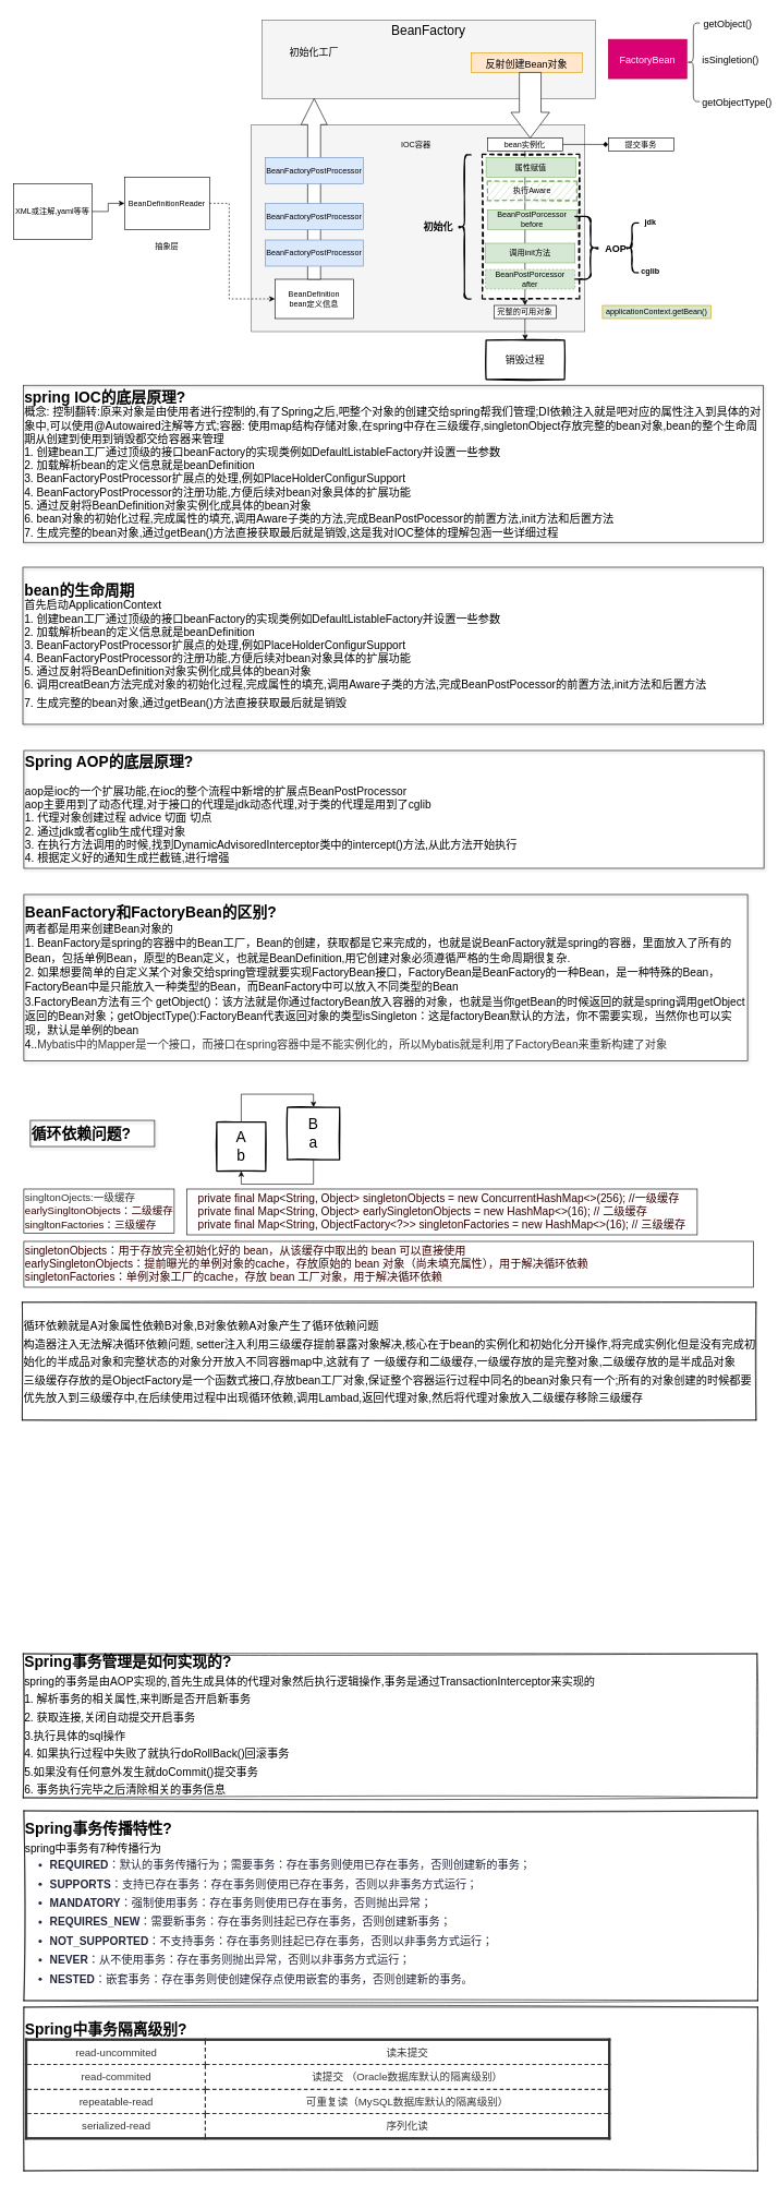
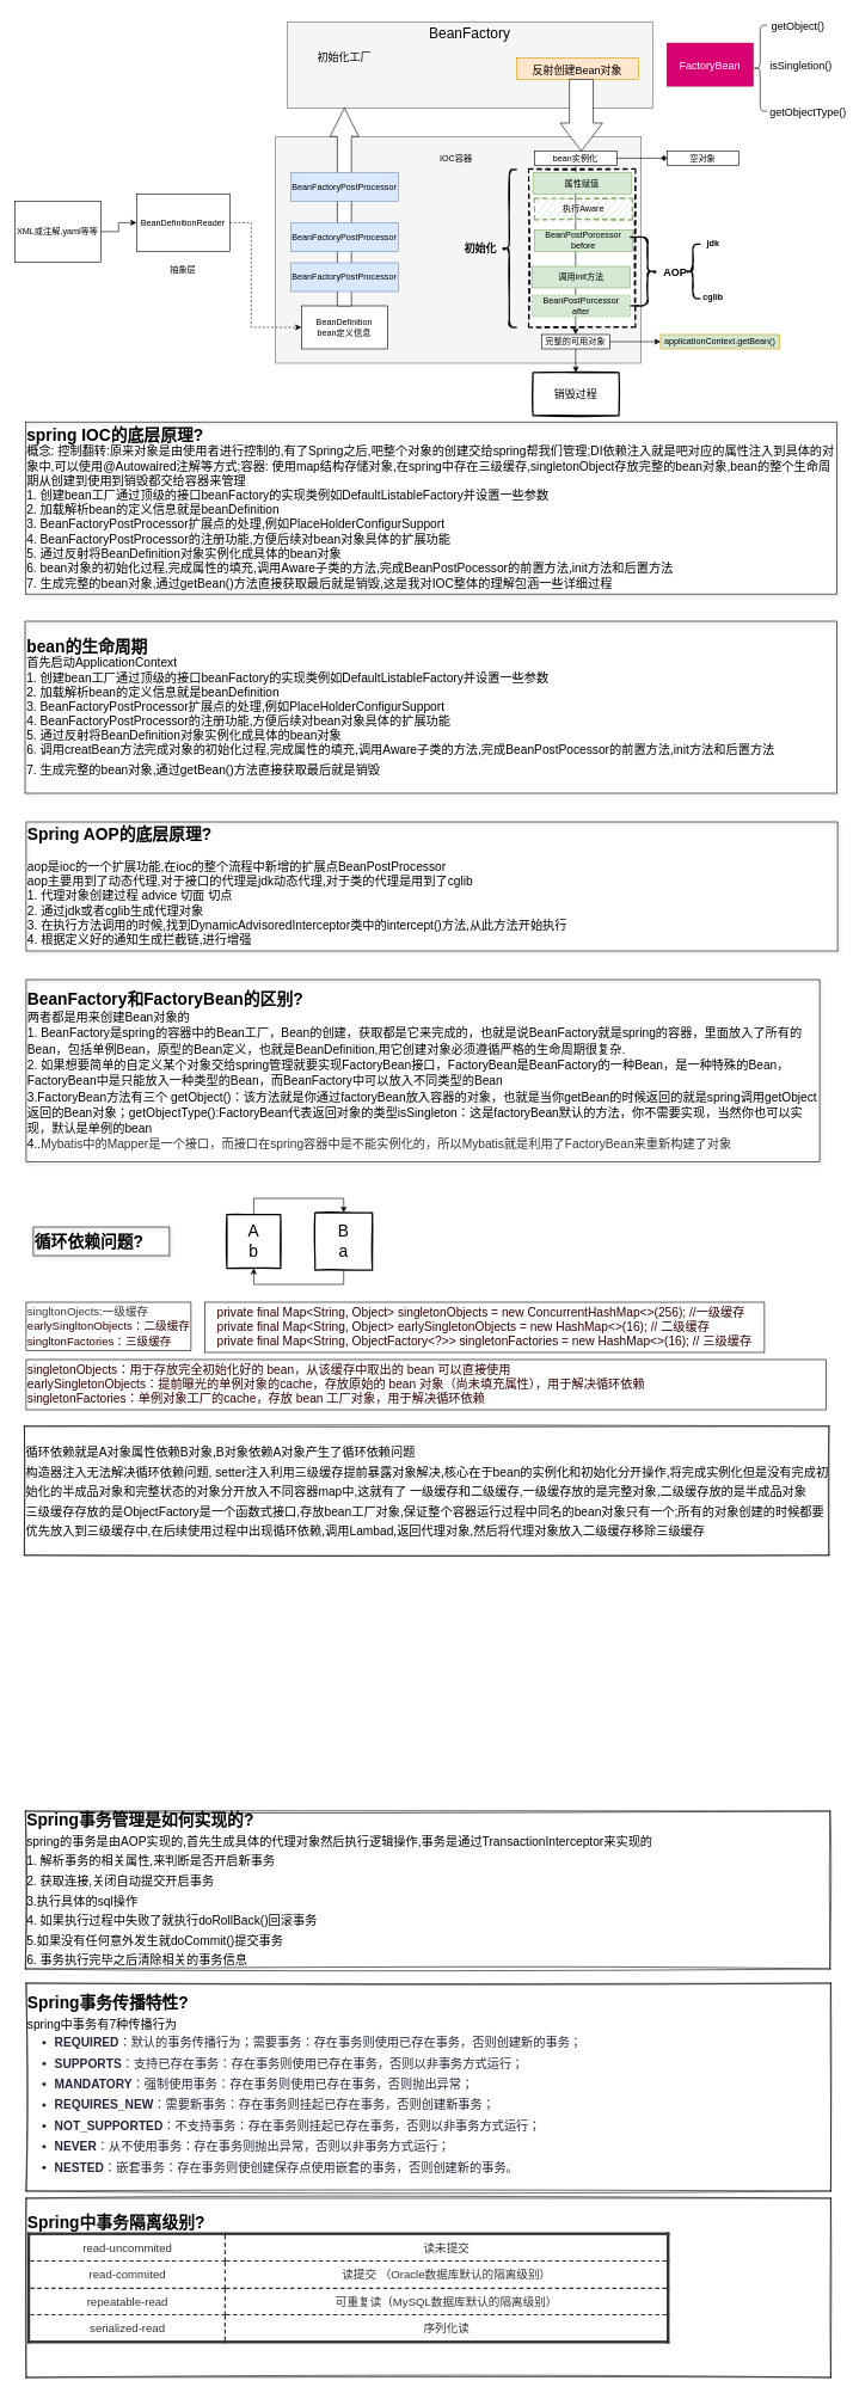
- <mxCell id="17" value="提交事务" style="rounded=0;whiteSpace=wrap;html=1;" vertex="1" parent="1"><mxGeometry x="930" y="210" width="100" height="20" as="geometry" /></mxCell>
+ <mxCell id="17" value="空对象" style="rounded=0;whiteSpace=wrap;html=1;" vertex="1" parent="1"><mxGeometry x="930" y="210" width="100" height="20" as="geometry" /></mxCell>
+ <mxCell id="18" value="" style="edgeStyle=orthogonalEdgeStyle;rounded=0;orthogonalLoop=1;jettySize=auto;html=1;fontSize=12;" edge="1" parent="1" source="20" target="21"><mxGeometry relative="1" as="geometry" /></mxCell>
- <mxCell id="52" value="A&lt;br&gt;b" style="whiteSpace=wrap;html=1;aspect=fixed;rounded=0;glass=0;labelBackgroundColor=none;sketch=1;fontSize=23;fontColor=default;strokeWidth=2;" vertex="1" parent="1"><mxGeometry x="331" y="1713.56" width="75" height="75" as="geometry" /></mxCell>
+ <mxCell id="52" value="A&lt;br&gt;b" style="whiteSpace=wrap;html=1;aspect=fixed;rounded=0;glass=0;labelBackgroundColor=none;sketch=1;fontSize=23;fontColor=default;strokeWidth=2;" vertex="1" parent="1"><mxGeometry x="316" y="1693.56" width="75" height="75" as="geometry" /></mxCell>
